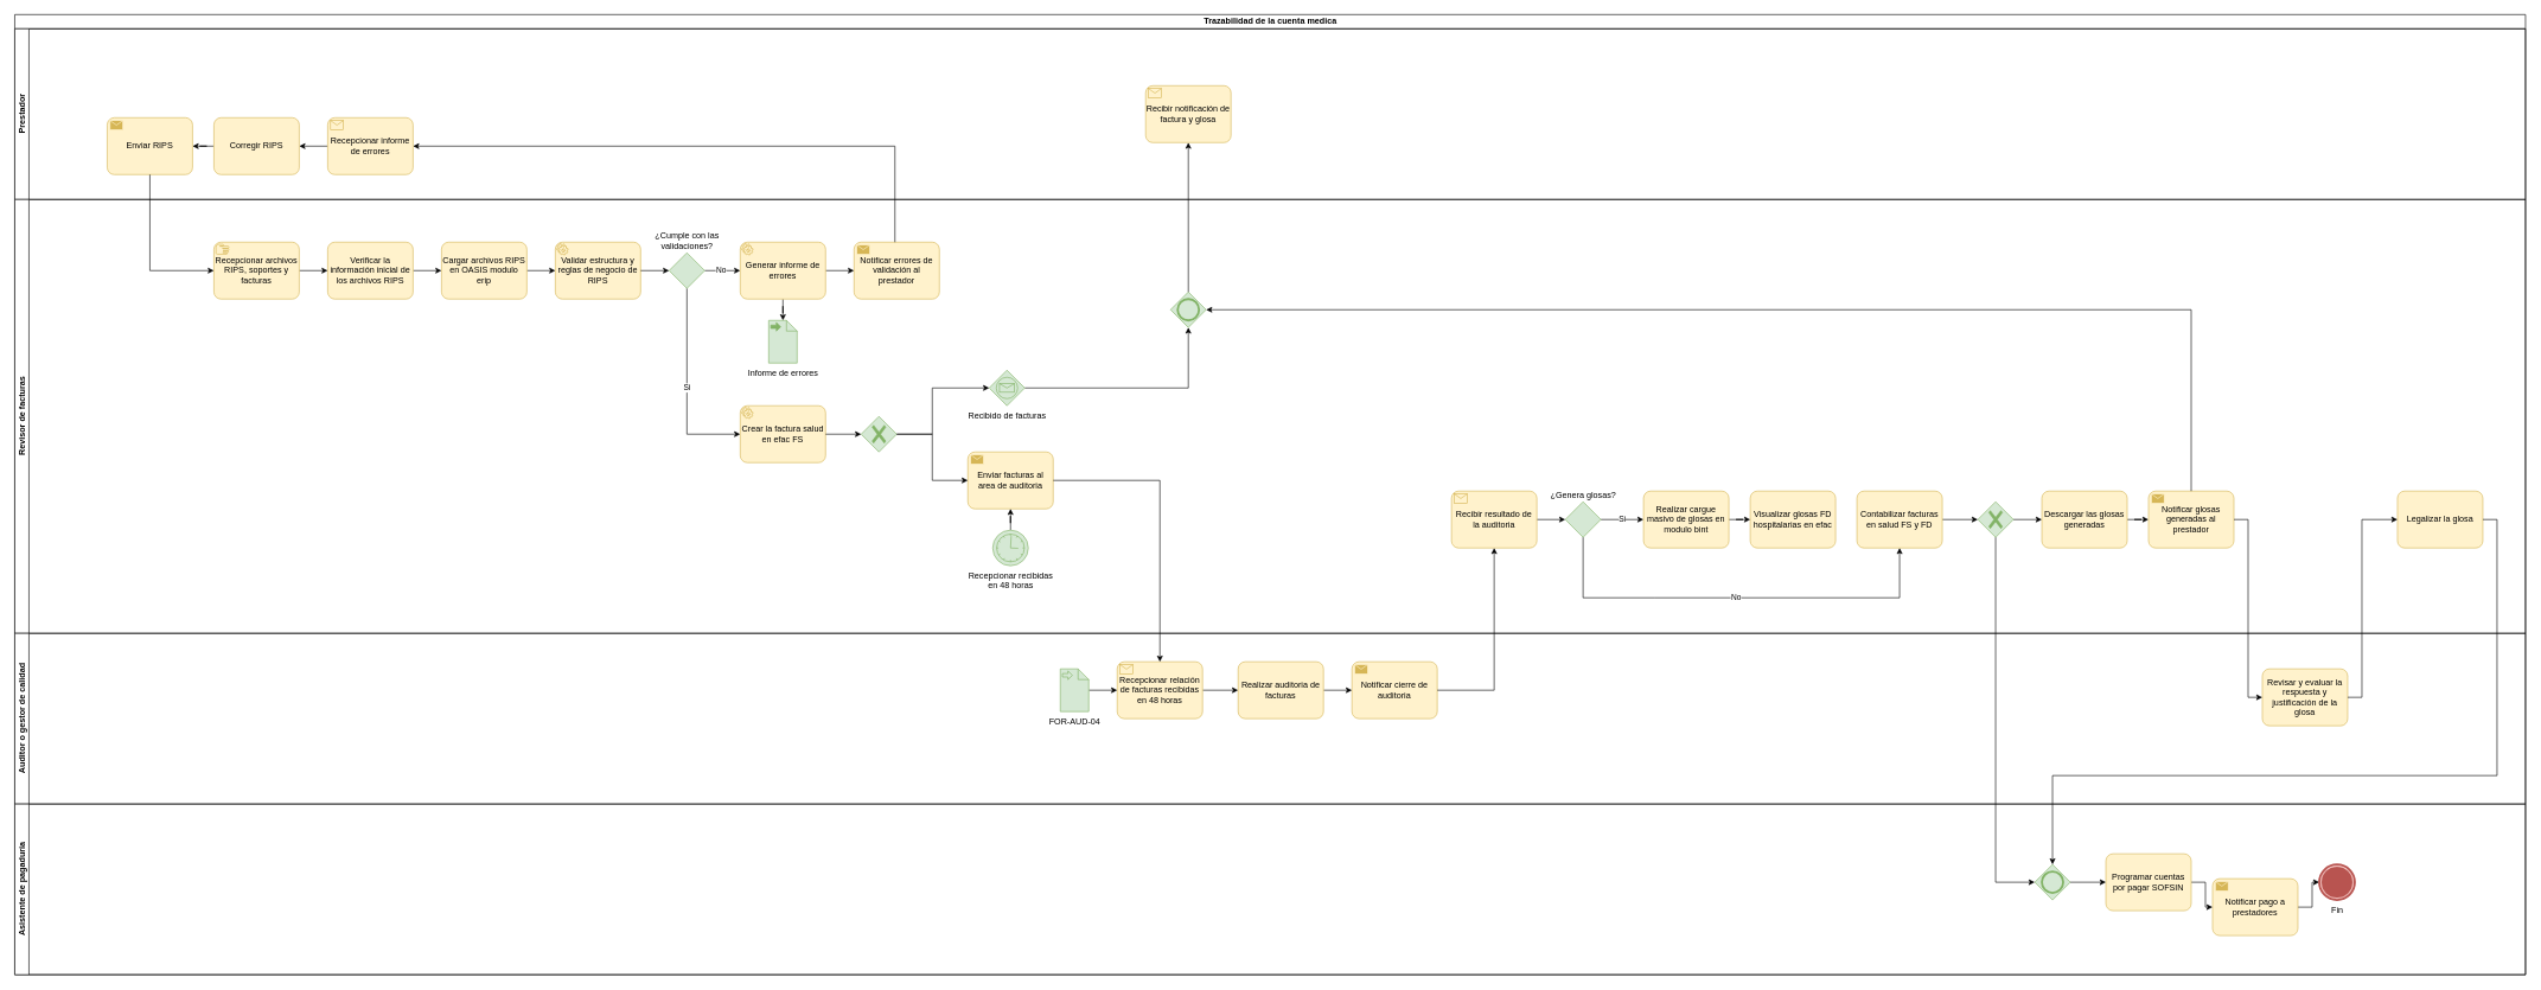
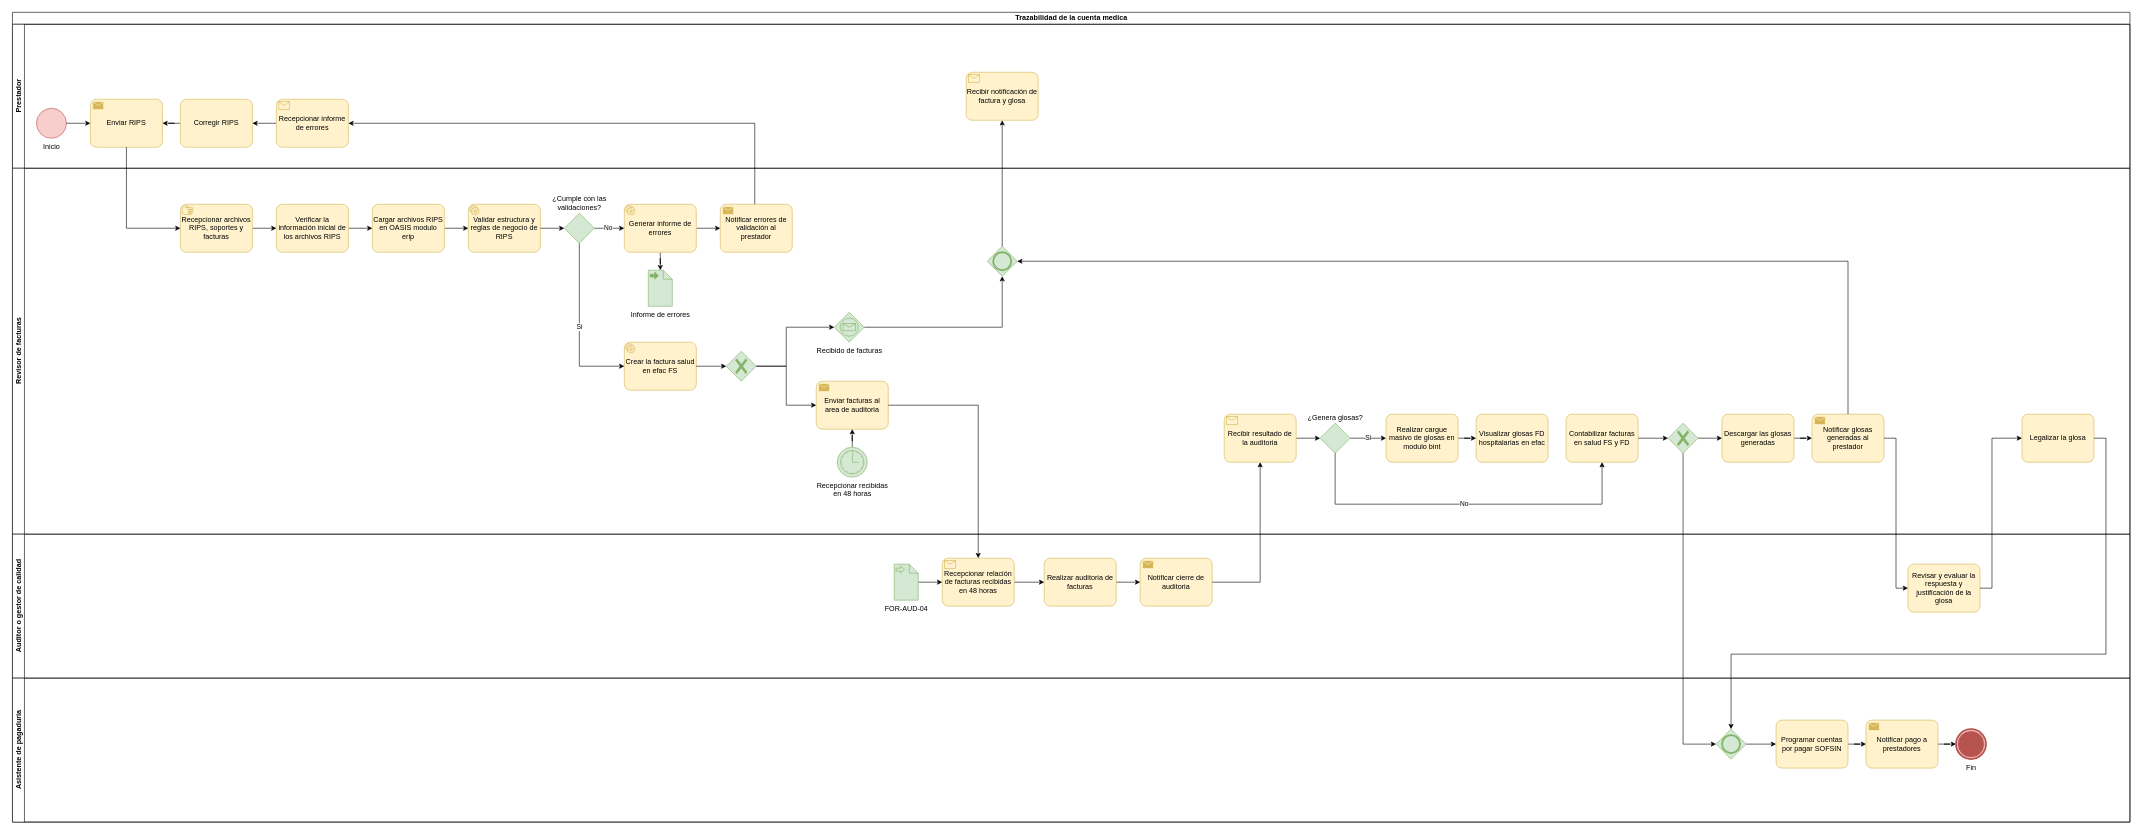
+ <mxCell id="6" value="Inicio" style="points=[[0.145,0.145,0],[0.5,0,0],[0.855,0.145,0],[1,0.5,0],[0.855,0.855,0],[0.5,1,0],[0.145,0.855,0],[0,0.5,0]];shape=mxgraph.bpmn.event;html=1;verticalLabelPosition=bottom;labelBackgroundColor=#ffffff;verticalAlign=top;align=center;perimeter=ellipsePerimeter;outlineConnect=0;aspect=fixed;outline=standard;symbol=general;fillColor=#f8cecc;strokeColor=#b85450;" parent="3" vertex="1"><mxGeometry x="40" y="140" width="50" height="50" as="geometry" /></mxCell>
+ <mxCell id="7" style="edgeStyle=orthogonalEdgeStyle;rounded=0;orthogonalLoop=1;jettySize=auto;html=1;entryX=0;entryY=0.5;entryDx=0;entryDy=0;entryPerimeter=0;" parent="3" source="6" target="8" edge="1"><mxGeometry relative="1" as="geometry"><mxPoint x="130" y="-400" as="targetPoint" /></mxGeometry></mxCell>
- <mxCell id="72" value="Notificar pago a prestadores" style="points=[[0.25,0,0],[0.5,0,0],[0.75,0,0],[1,0.25,0],[1,0.5,0],[1,0.75,0],[0.75,1,0],[0.5,1,0],[0.25,1,0],[0,0.75,0],[0,0.5,0],[0,0.25,0]];shape=mxgraph.bpmn.task;whiteSpace=wrap;rectStyle=rounded;size=10;html=1;container=1;expand=0;collapsible=0;taskMarker=send;fillColor=#fff2cc;strokeColor=#d6b656;" parent="70" vertex="1"><mxGeometry x="3090" y="105" width="120" height="80" as="geometry" /></mxCell>
+ <mxCell id="72" value="Notificar pago a prestadores" style="points=[[0.25,0,0],[0.5,0,0],[0.75,0,0],[1,0.25,0],[1,0.5,0],[1,0.75,0],[0.75,1,0],[0.5,1,0],[0.25,1,0],[0,0.75,0],[0,0.5,0],[0,0.25,0]];shape=mxgraph.bpmn.task;whiteSpace=wrap;rectStyle=rounded;size=10;html=1;container=1;expand=0;collapsible=0;taskMarker=send;fillColor=#fff2cc;strokeColor=#d6b656;" parent="70" vertex="1"><mxGeometry x="3090" y="70" width="120" height="80" as="geometry" /></mxCell>
